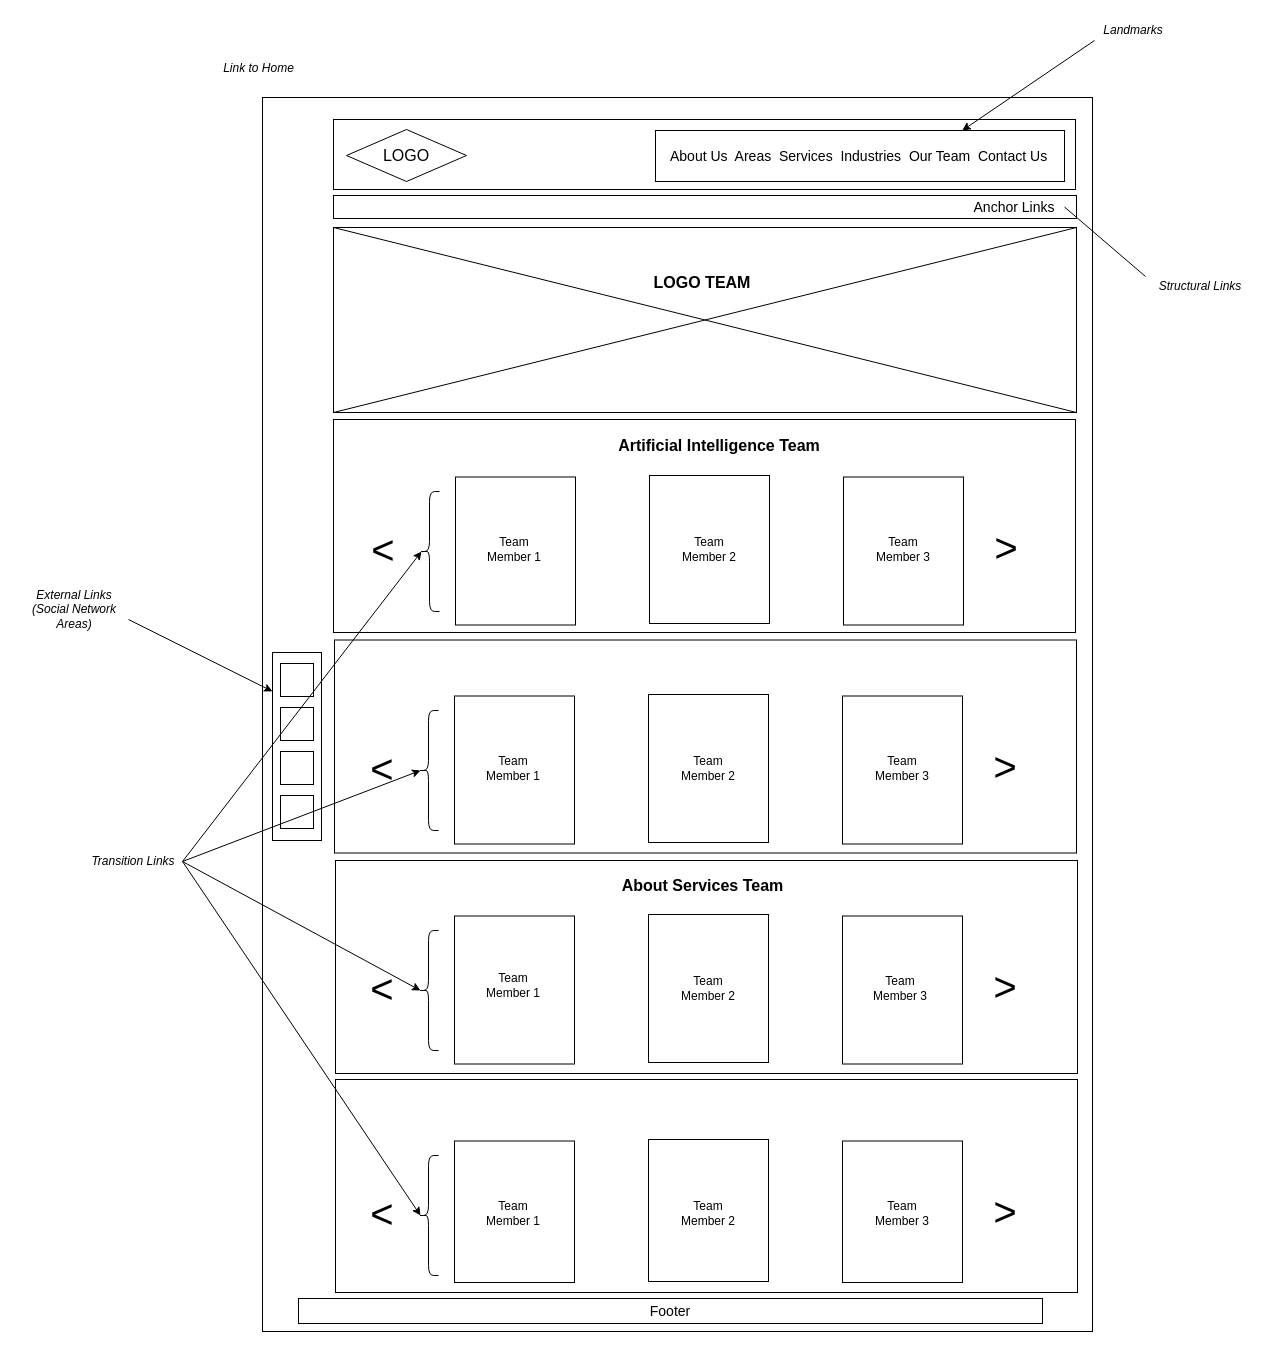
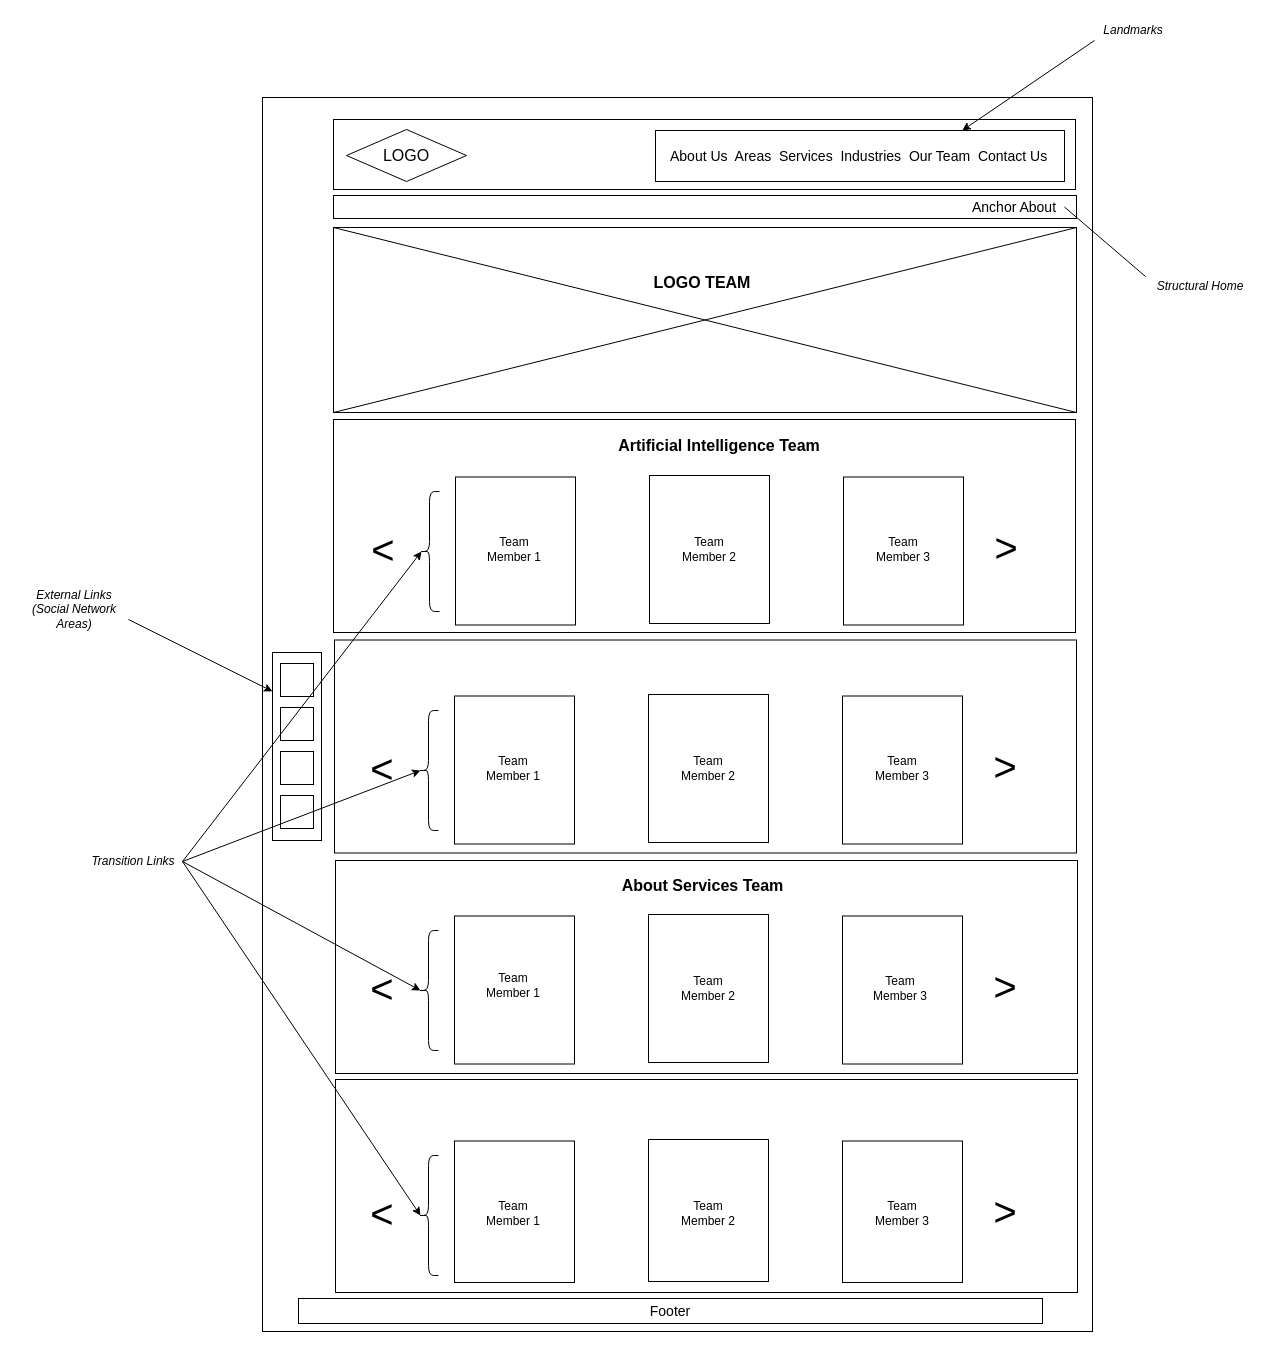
- <mxCell id="8" value="&lt;i&gt;Link to Home&lt;/i&gt;" style="text;html=1;strokeColor=none;fillColor=none;align=center;verticalAlign=middle;whiteSpace=wrap;rounded=0;" parent="1" vertex="1"><mxGeometry x="217" y="58" width="83" height="20" as="geometry" /></mxCell>
- <mxCell id="70" value="&lt;font style=&quot;font-size: 14px&quot;&gt;Anchor Links&lt;/font&gt;" style="text;html=1;strokeColor=none;fillColor=none;align=center;verticalAlign=middle;whiteSpace=wrap;rounded=0;" vertex="1" parent="1"><mxGeometry x="964" y="198.5" width="100" height="16" as="geometry" /></mxCell>
+ <mxCell id="70" value="&lt;font style=&quot;font-size: 14px&quot;&gt;Anchor About&lt;/font&gt;" style="text;html=1;strokeColor=none;fillColor=none;align=center;verticalAlign=middle;whiteSpace=wrap;rounded=0;" vertex="1" parent="1"><mxGeometry x="964" y="198.5" width="100" height="16" as="geometry" /></mxCell>
- <mxCell id="71" value="&lt;i&gt;Structural Links&lt;/i&gt;" style="text;html=1;strokeColor=none;fillColor=none;align=center;verticalAlign=middle;whiteSpace=wrap;rounded=0;" vertex="1" parent="1"><mxGeometry x="1145" y="276" width="110" height="20" as="geometry" /></mxCell>
+ <mxCell id="71" value="&lt;i&gt;Structural Home&lt;/i&gt;" style="text;html=1;strokeColor=none;fillColor=none;align=center;verticalAlign=middle;whiteSpace=wrap;rounded=0;" vertex="1" parent="1"><mxGeometry x="1145" y="276" width="110" height="20" as="geometry" /></mxCell>
